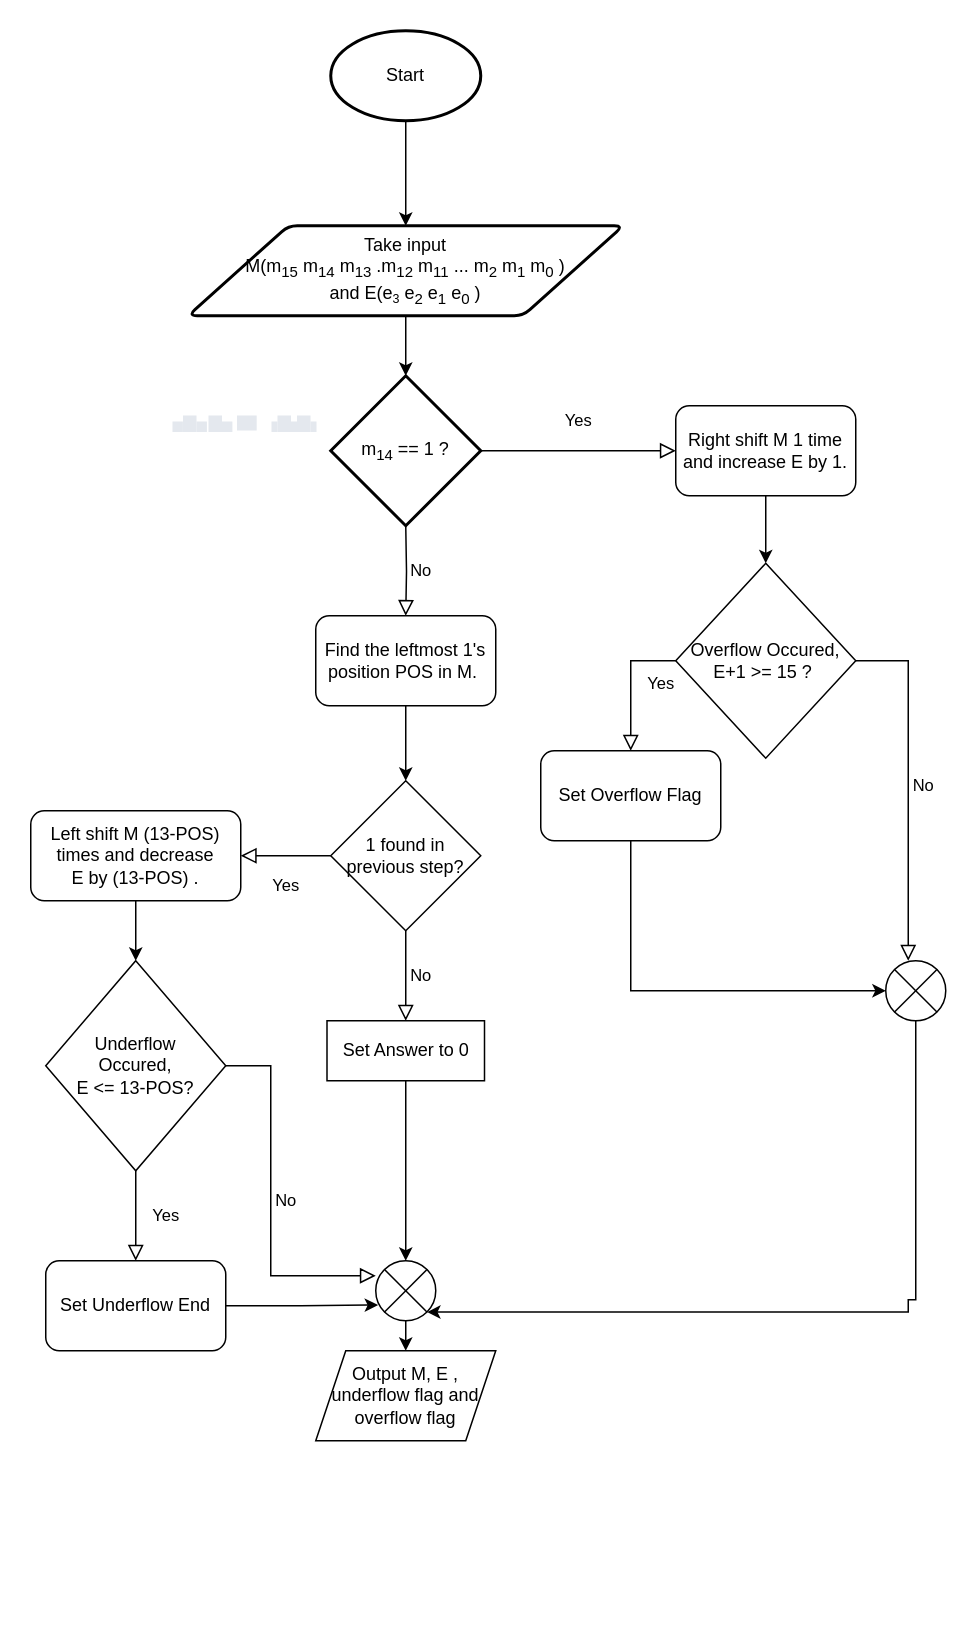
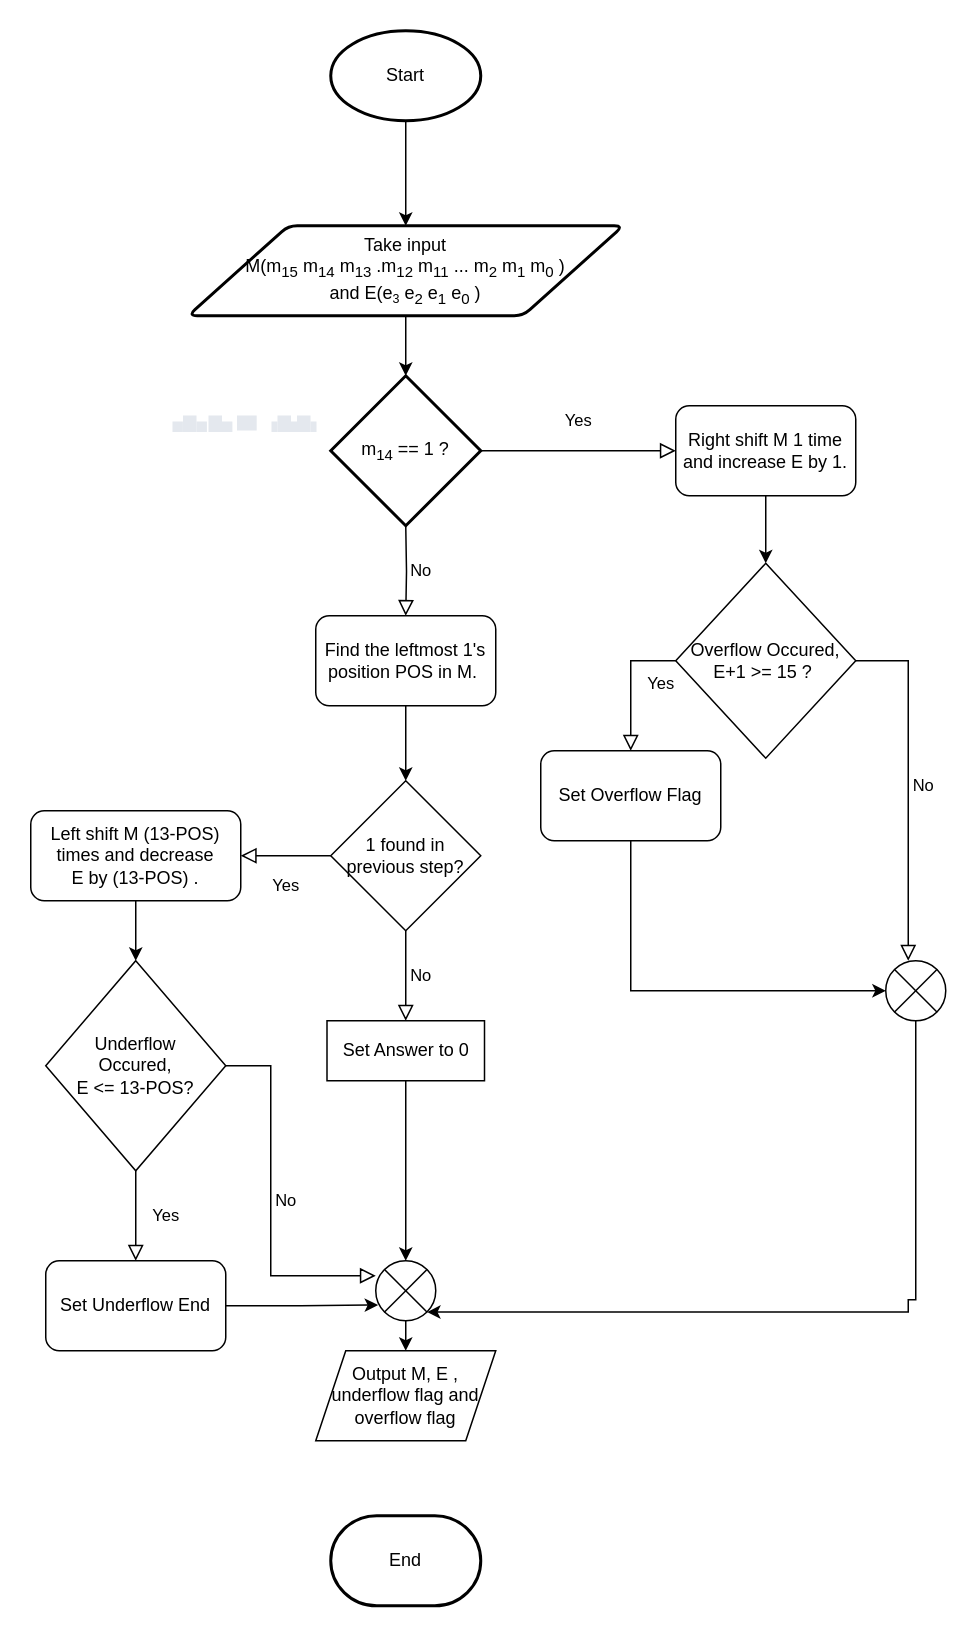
+ <mxCell id="19" value="End" style="strokeWidth=2;html=1;shape=mxgraph.flowchart.terminator;whiteSpace=wrap;" parent="1" vertex="1"><mxGeometry x="220" y="1010" width="100" height="60" as="geometry" /></mxCell>
